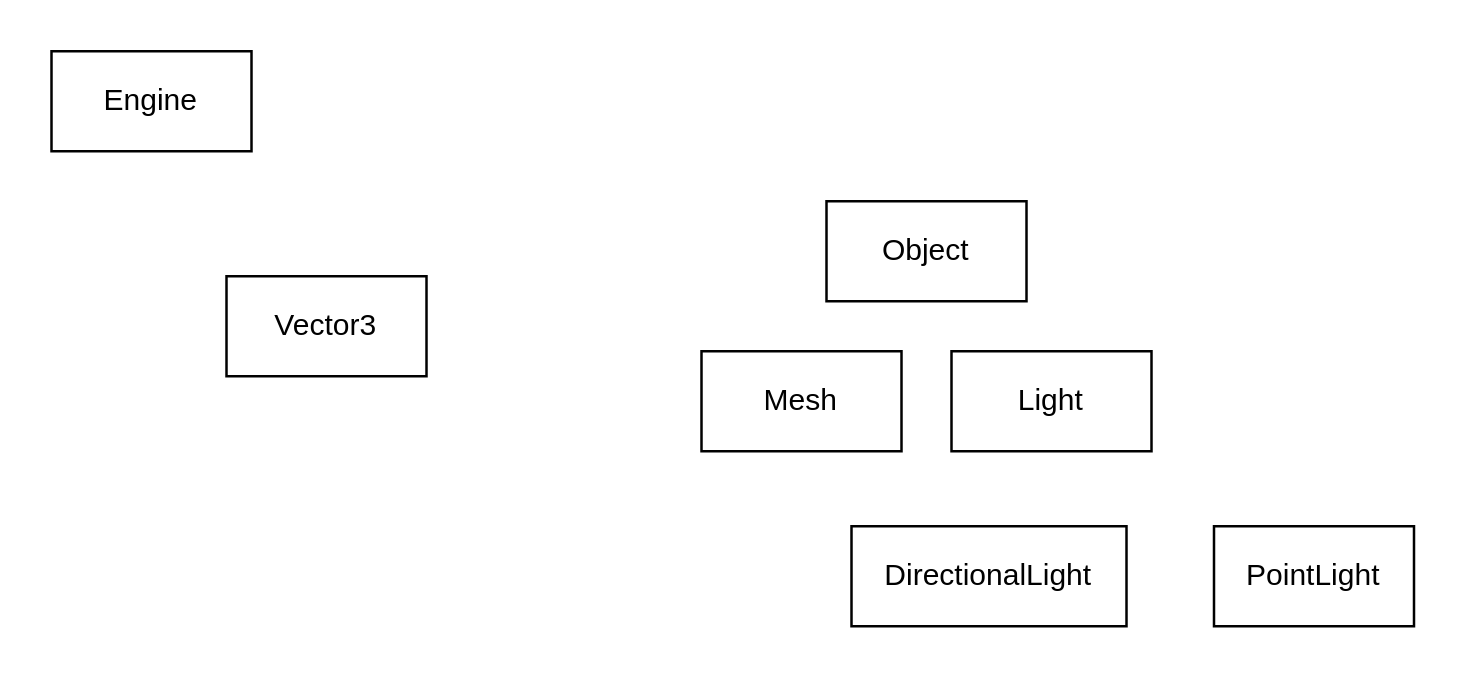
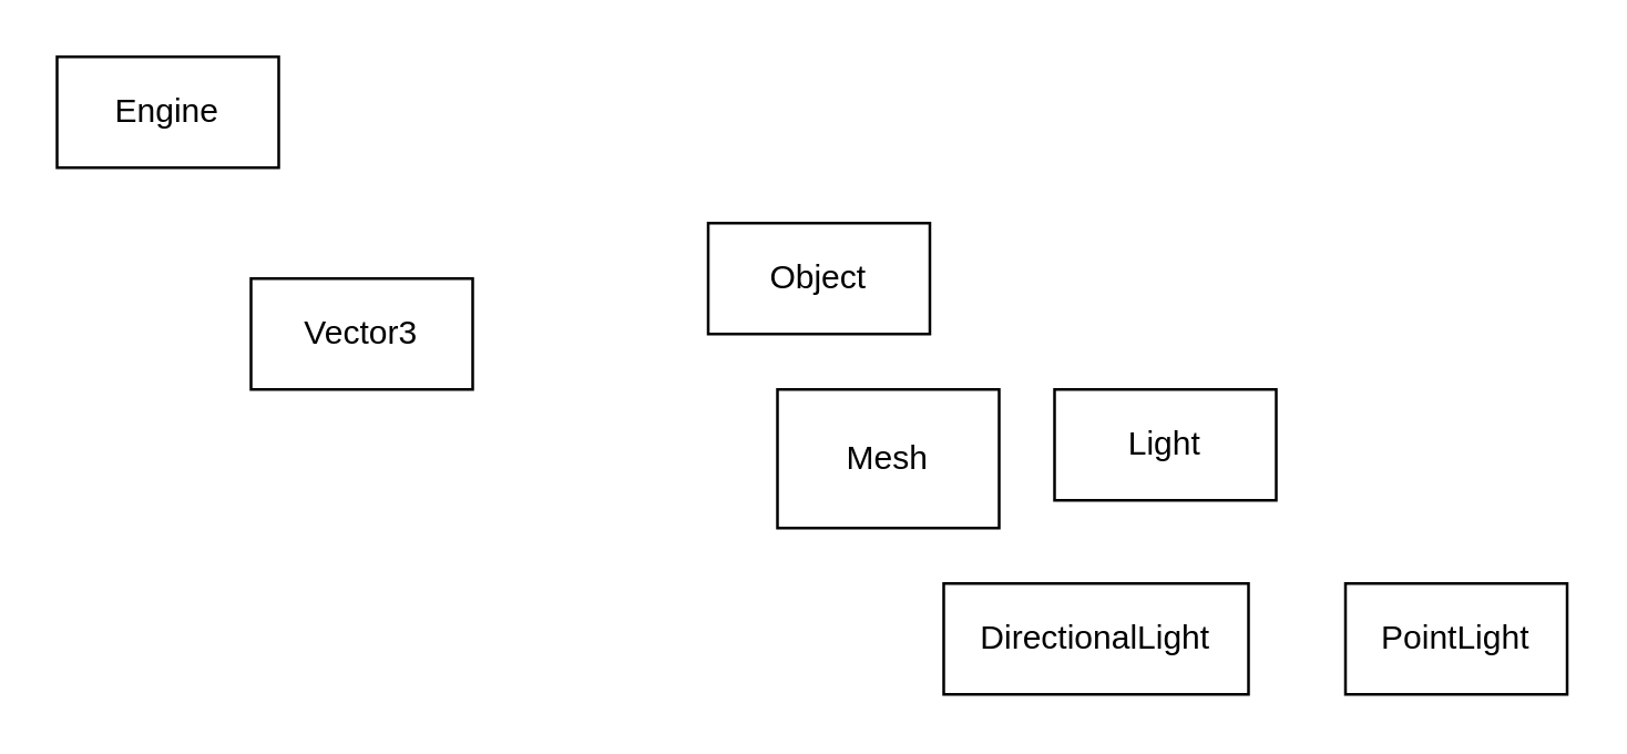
- <mxCell id="3" value="Object" style="rounded=0;whiteSpace=wrap;html=1;" vertex="1" parent="1"><mxGeometry x="330" y="80" width="80" height="40" as="geometry" /></mxCell>
+ <mxCell id="3" value="Object" style="rounded=0;whiteSpace=wrap;html=1;" vertex="1" parent="1"><mxGeometry x="255" y="80" width="80" height="40" as="geometry" /></mxCell>
- <mxCell id="6" value="Vector3" style="rounded=0;whiteSpace=wrap;html=1;" vertex="1" parent="1"><mxGeometry x="90" y="110" width="80" height="40" as="geometry" /></mxCell>
+ <mxCell id="6" value="Vector3" style="rounded=0;whiteSpace=wrap;html=1;" vertex="1" parent="1"><mxGeometry x="90" y="100" width="80" height="40" as="geometry" /></mxCell>
- <mxCell id="5" value="Mesh" style="rounded=0;whiteSpace=wrap;html=1;" vertex="1" parent="1"><mxGeometry x="280" y="140" width="80" height="40" as="geometry" /></mxCell>
+ <mxCell id="5" value="Mesh" style="rounded=0;whiteSpace=wrap;html=1;" vertex="1" parent="1"><mxGeometry x="280" y="140" width="80" height="50" as="geometry" /></mxCell>
